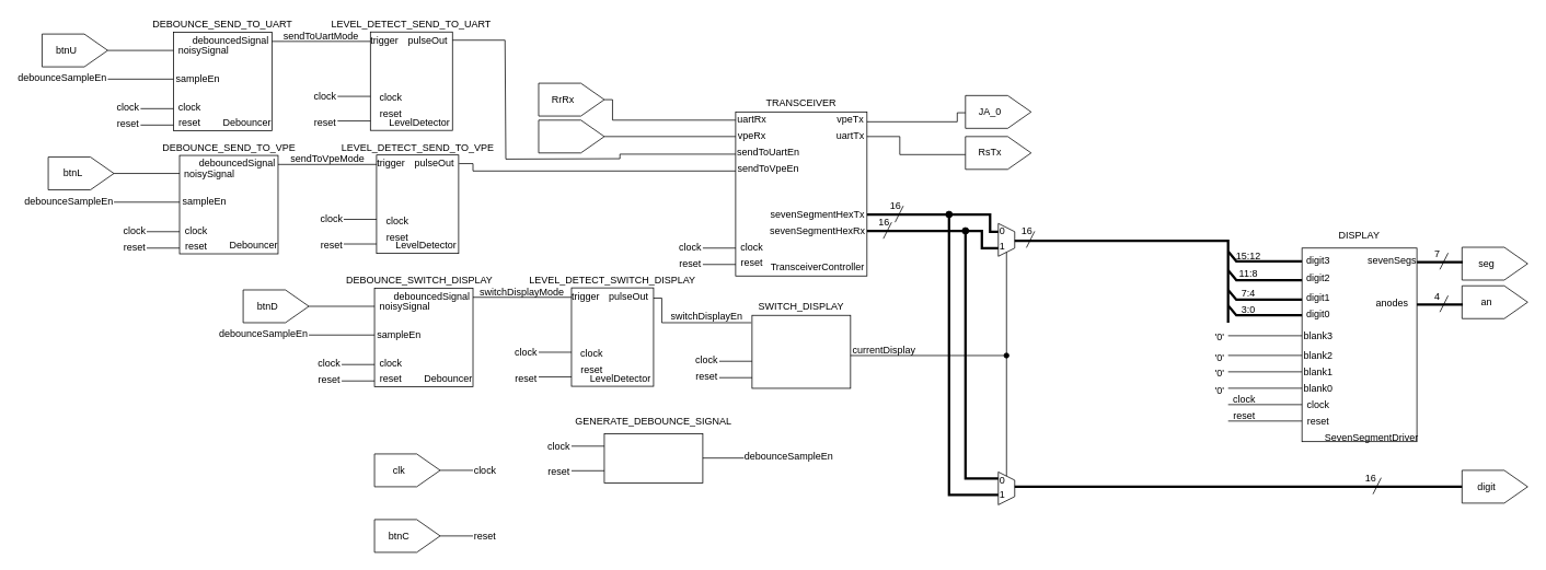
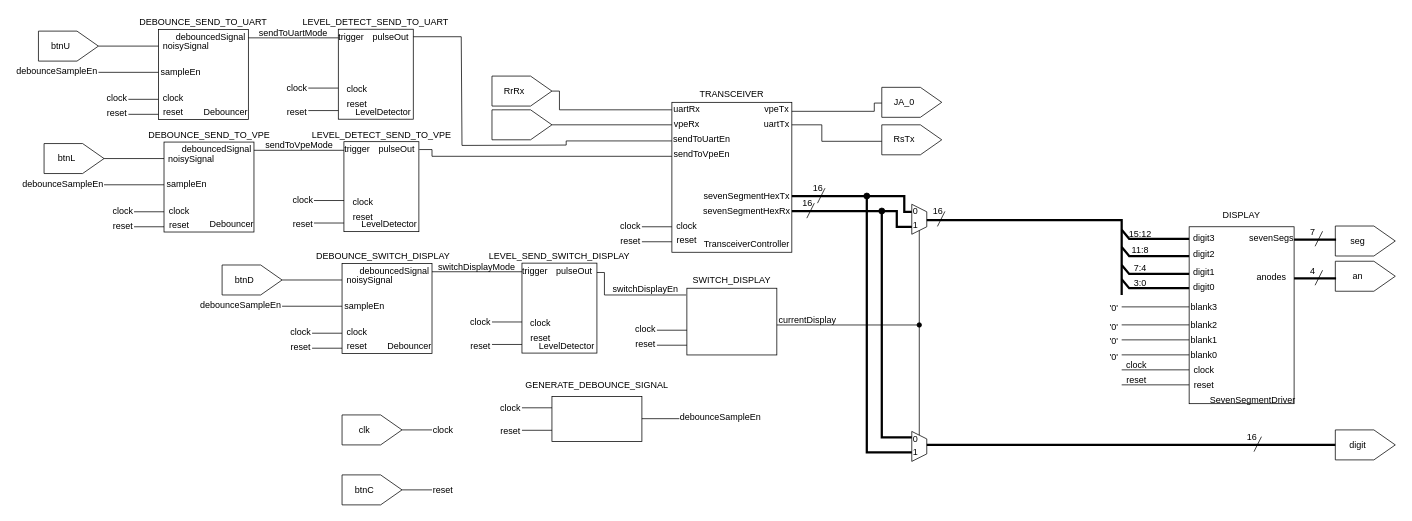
- <mxCell id="143" value="LEVEL_DETECT_SWITCH_DISPLAY" style="text;html=1;align=center;verticalAlign=middle;whiteSpace=wrap;rounded=0;" vertex="1" parent="1"><mxGeometry x="640" y="333" width="210" height="18" as="geometry" /></mxCell>
+ <mxCell id="143" value="LEVEL_SEND_SWITCH_DISPLAY" style="text;html=1;align=center;verticalAlign=middle;whiteSpace=wrap;rounded=0;" vertex="1" parent="1"><mxGeometry x="640" y="333" width="210" height="18" as="geometry" /></mxCell>
